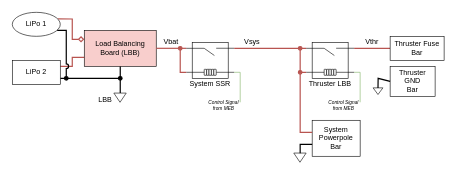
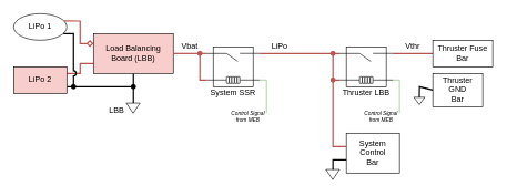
- <mxCell id="28" value="Vsys" style="text;html=1;strokeColor=none;fillColor=none;align=center;verticalAlign=middle;whiteSpace=wrap;rounded=0;" vertex="1" parent="1"><mxGeometry x="400" y="60" width="40" height="20" as="geometry" /></mxCell>
+ <mxCell id="28" value="LiPo" style="text;html=1;strokeColor=none;fillColor=none;align=center;verticalAlign=middle;whiteSpace=wrap;rounded=0;" vertex="1" parent="1"><mxGeometry x="400" y="60" width="40" height="20" as="geometry" /></mxCell>
- <mxCell id="6" value="LiPo 2" style="rounded=0;whiteSpace=wrap;html=1;" vertex="1" parent="1"><mxGeometry x="20" y="100" width="80" height="40" as="geometry" /></mxCell>
+ <mxCell id="6" value="LiPo 2" style="rounded=0;whiteSpace=wrap;html=1;fillColor=#f8cecc;" vertex="1" parent="1"><mxGeometry x="20" y="100" width="80" height="40" as="geometry" /></mxCell>
- <mxCell id="50" value="System Powerpole&lt;br&gt;Bar" style="rounded=0;whiteSpace=wrap;html=1;" vertex="1" parent="1"><mxGeometry x="520" y="200" width="80" height="60" as="geometry" /></mxCell>
+ <mxCell id="50" value="System Control&lt;br&gt;Bar" style="rounded=0;whiteSpace=wrap;html=1;" vertex="1" parent="1"><mxGeometry x="520" y="200" width="80" height="60" as="geometry" /></mxCell>
